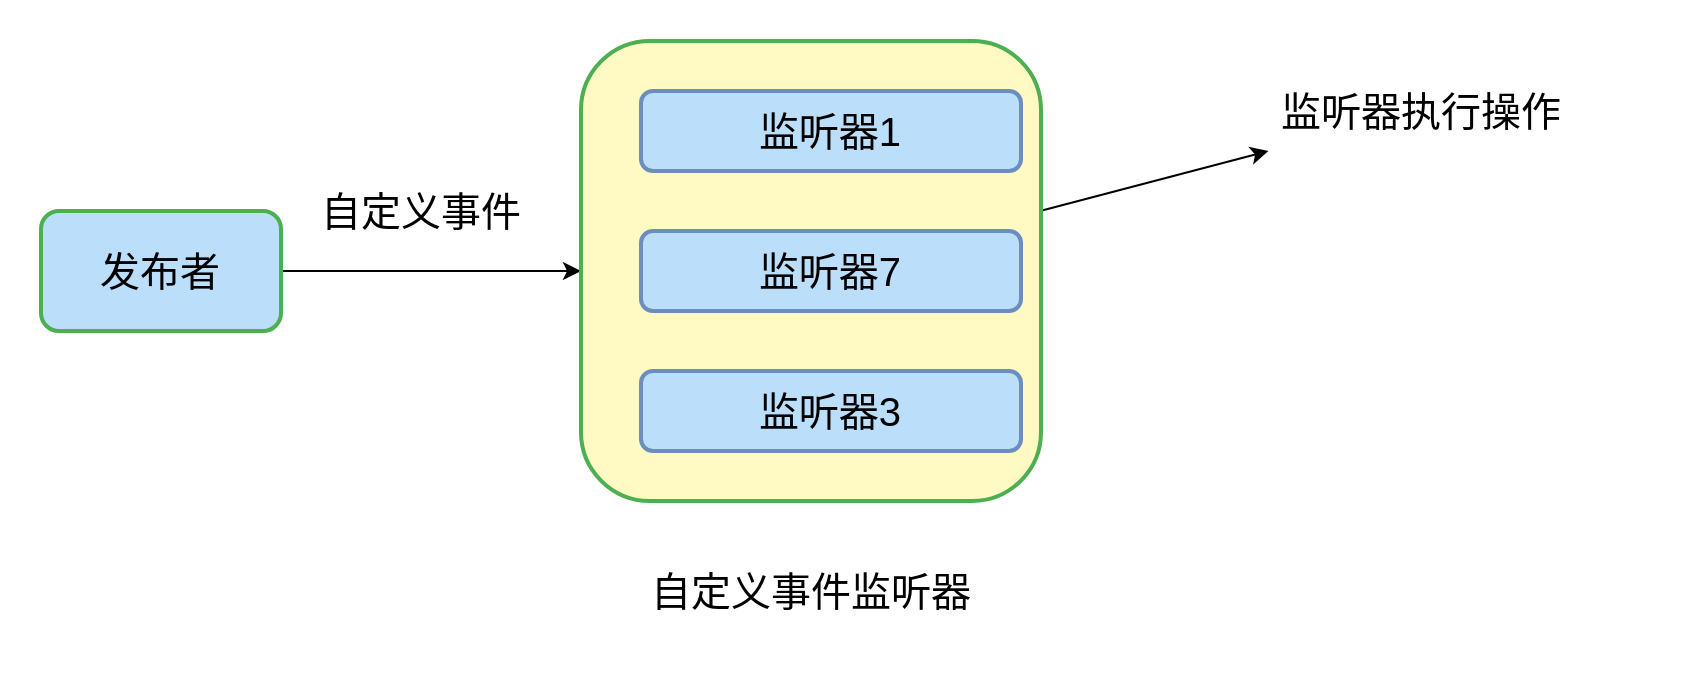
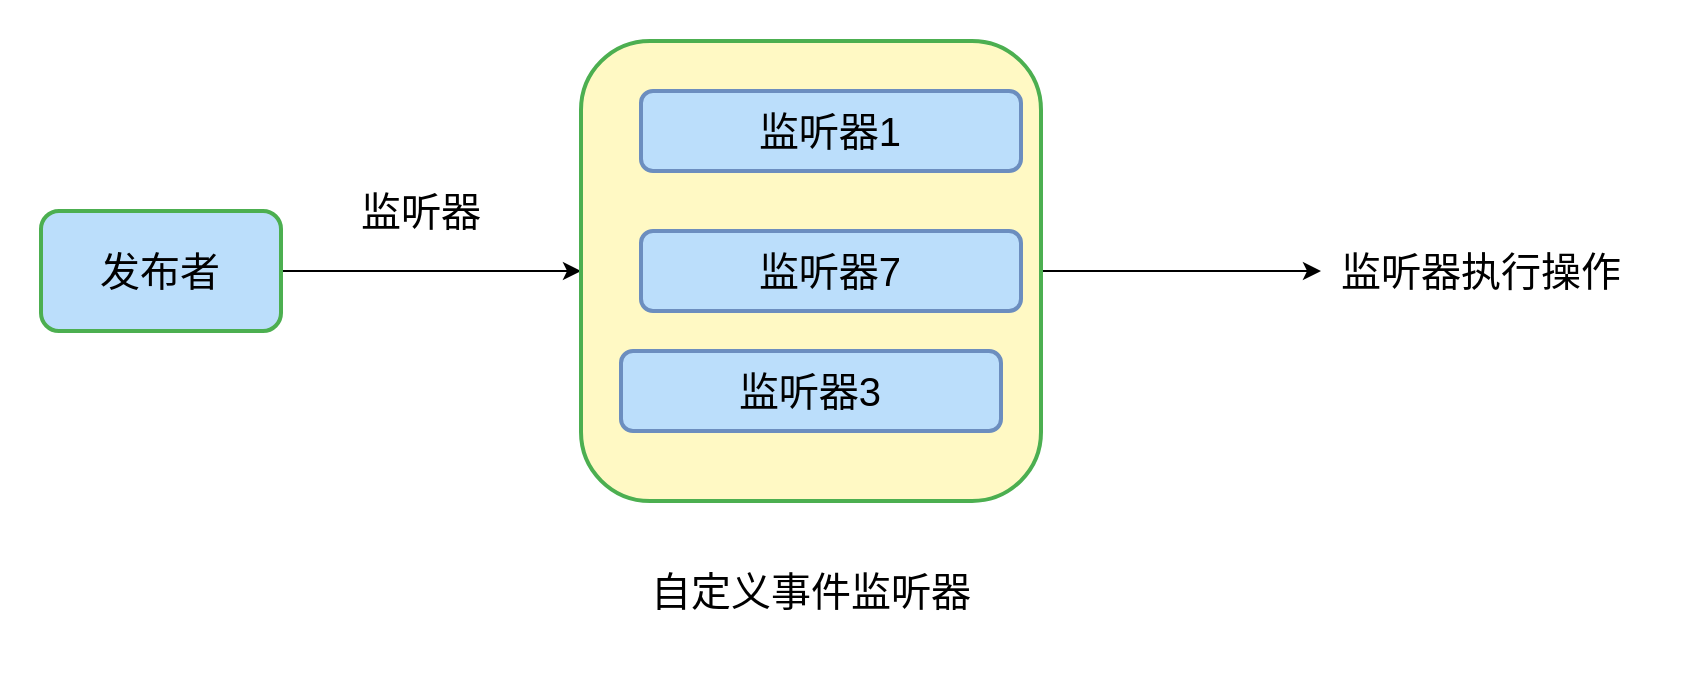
- <mxCell id="6" value="&lt;font style=&quot;font-size: 20px;&quot;&gt;监听器执行操作&lt;/font&gt;" style="text;html=1;align=center;verticalAlign=middle;resizable=0;points=[];autosize=1;strokeColor=none;fillColor=none;" vertex="1" parent="1"><mxGeometry x="630" y="35" width="160" height="40" as="geometry" /></mxCell>
+ <mxCell id="6" value="&lt;font style=&quot;font-size: 20px;&quot;&gt;监听器执行操作&lt;/font&gt;" style="text;html=1;align=center;verticalAlign=middle;resizable=0;points=[];autosize=1;strokeColor=none;fillColor=none;" vertex="1" parent="1"><mxGeometry x="660" y="115" width="160" height="40" as="geometry" /></mxCell>
- <mxCell id="10" value="&lt;font style=&quot;font-size: 20px;&quot;&gt;自定义事件&lt;/font&gt;" style="text;html=1;align=center;verticalAlign=middle;resizable=0;points=[];autosize=1;strokeColor=none;fillColor=none;" vertex="1" parent="1"><mxGeometry x="150" y="85" width="120" height="40" as="geometry" /></mxCell>
+ <mxCell id="10" value="&lt;font style=&quot;font-size: 20px;&quot;&gt;监听器&lt;/font&gt;" style="text;html=1;align=center;verticalAlign=middle;resizable=0;points=[];autosize=1;strokeColor=none;fillColor=none;" vertex="1" parent="1"><mxGeometry x="150" y="85" width="120" height="40" as="geometry" /></mxCell>
- <mxCell id="9" value="&lt;span style=&quot;font-size: 20px;&quot;&gt;监听器3&lt;/span&gt;" style="rounded=1;whiteSpace=wrap;html=1;fontFamily=Helvetica;fontSize=11;strokeColor=#6c8ebf;fillColor=#BBDEFB;fontColor=default;strokeWidth=2;" vertex="1" parent="1"><mxGeometry x="320" y="185" width="190" height="40" as="geometry" /></mxCell>
+ <mxCell id="9" value="&lt;span style=&quot;font-size: 20px;&quot;&gt;监听器3&lt;/span&gt;" style="rounded=1;whiteSpace=wrap;html=1;fontFamily=Helvetica;fontSize=11;strokeColor=#6c8ebf;fillColor=#BBDEFB;fontColor=default;strokeWidth=2;" vertex="1" parent="1"><mxGeometry x="310" y="175" width="190" height="40" as="geometry" /></mxCell>
